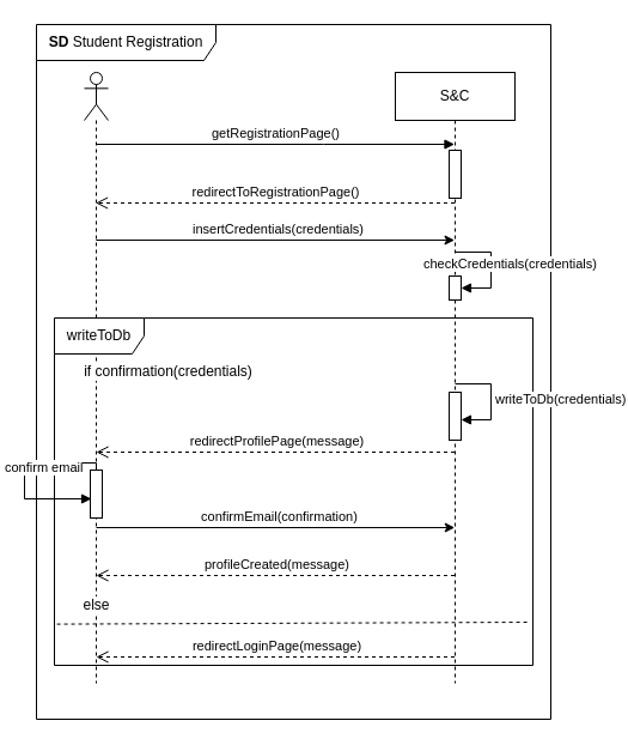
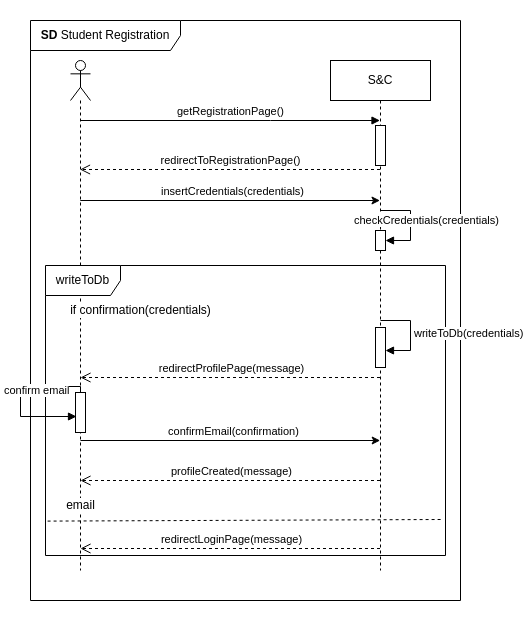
- <mxCell id="16" value="&lt;span style=&quot;background-color: rgb(255, 255, 255);&quot;&gt;else&lt;/span&gt;" style="text;html=1;align=center;verticalAlign=middle;resizable=0;points=[];autosize=1;strokeColor=none;fillColor=none;" parent="1" vertex="1"><mxGeometry x="55" y="490" width="50" height="30" as="geometry" /></mxCell>
+ <mxCell id="16" value="&lt;span style=&quot;background-color: rgb(255, 255, 255);&quot;&gt;email&lt;/span&gt;" style="text;html=1;align=center;verticalAlign=middle;resizable=0;points=[];autosize=1;strokeColor=none;fillColor=none;" parent="1" vertex="1"><mxGeometry x="55" y="490" width="50" height="30" as="geometry" /></mxCell>
